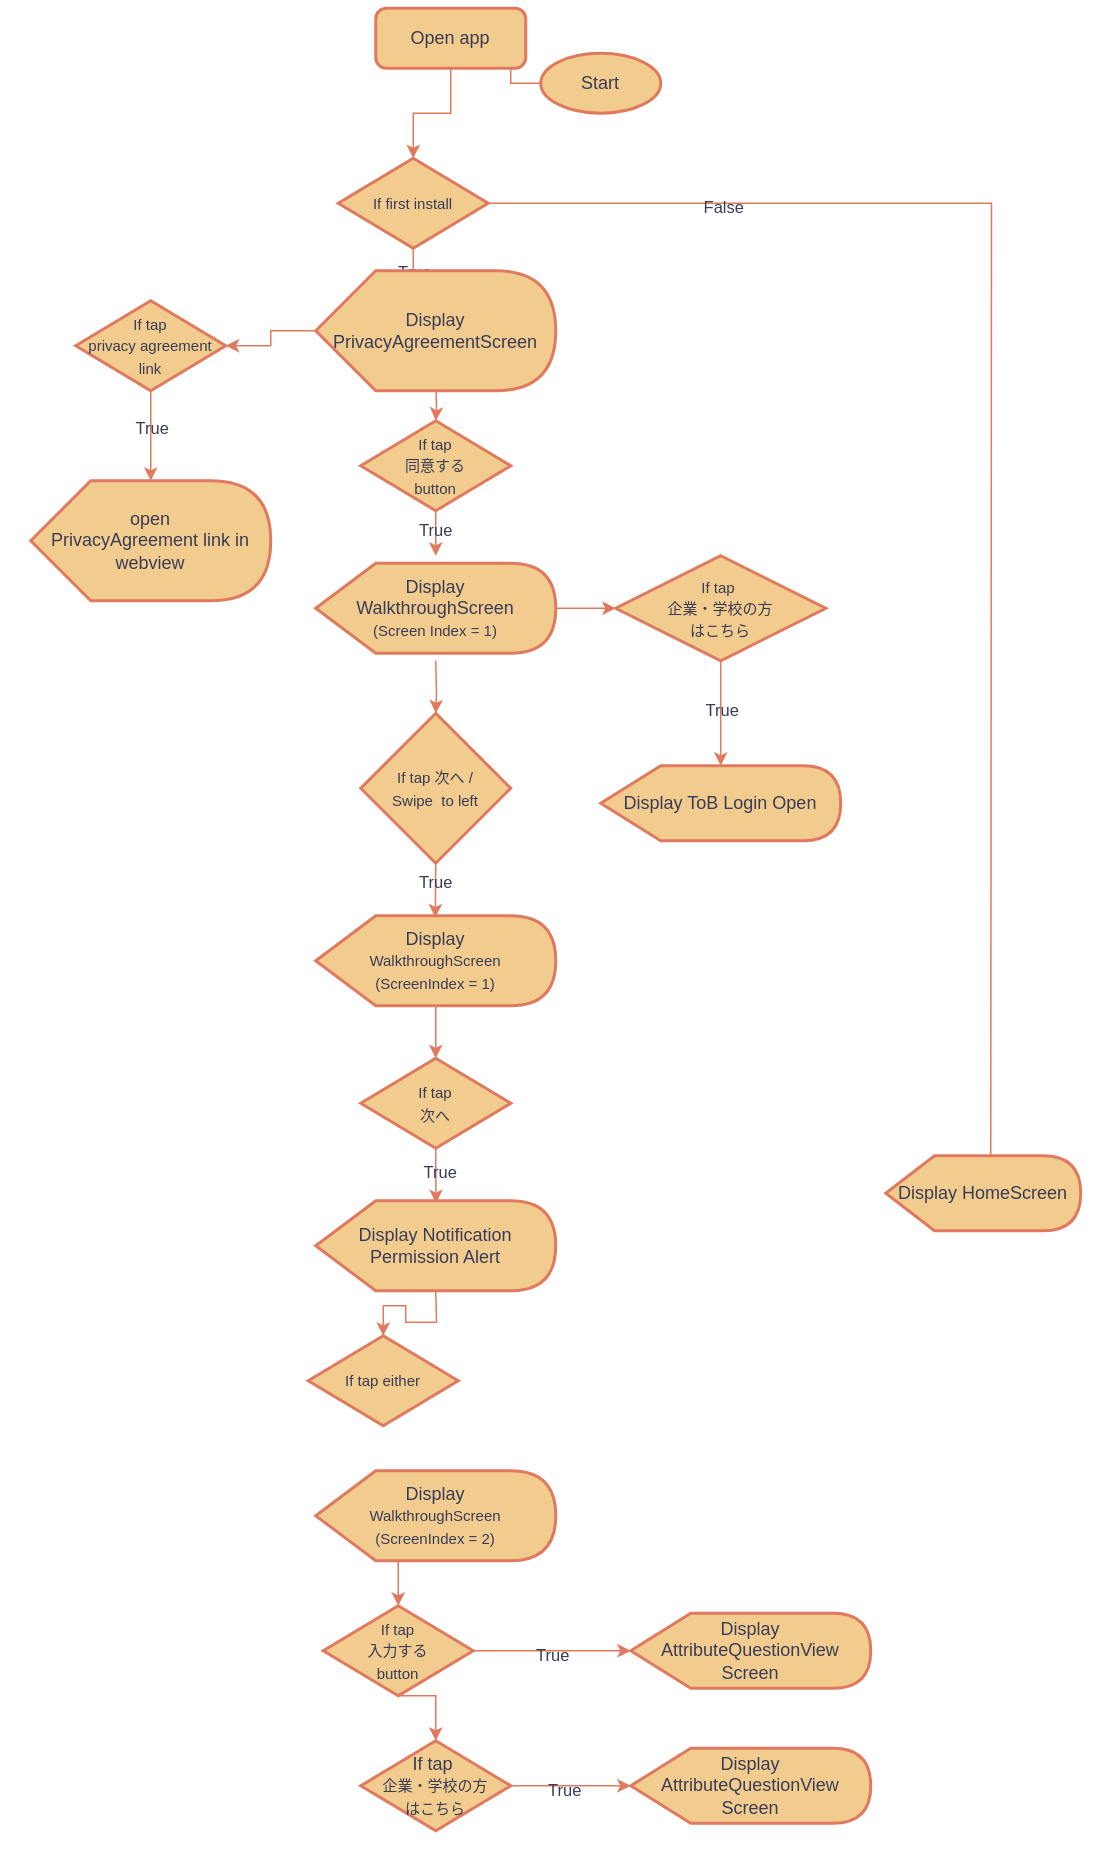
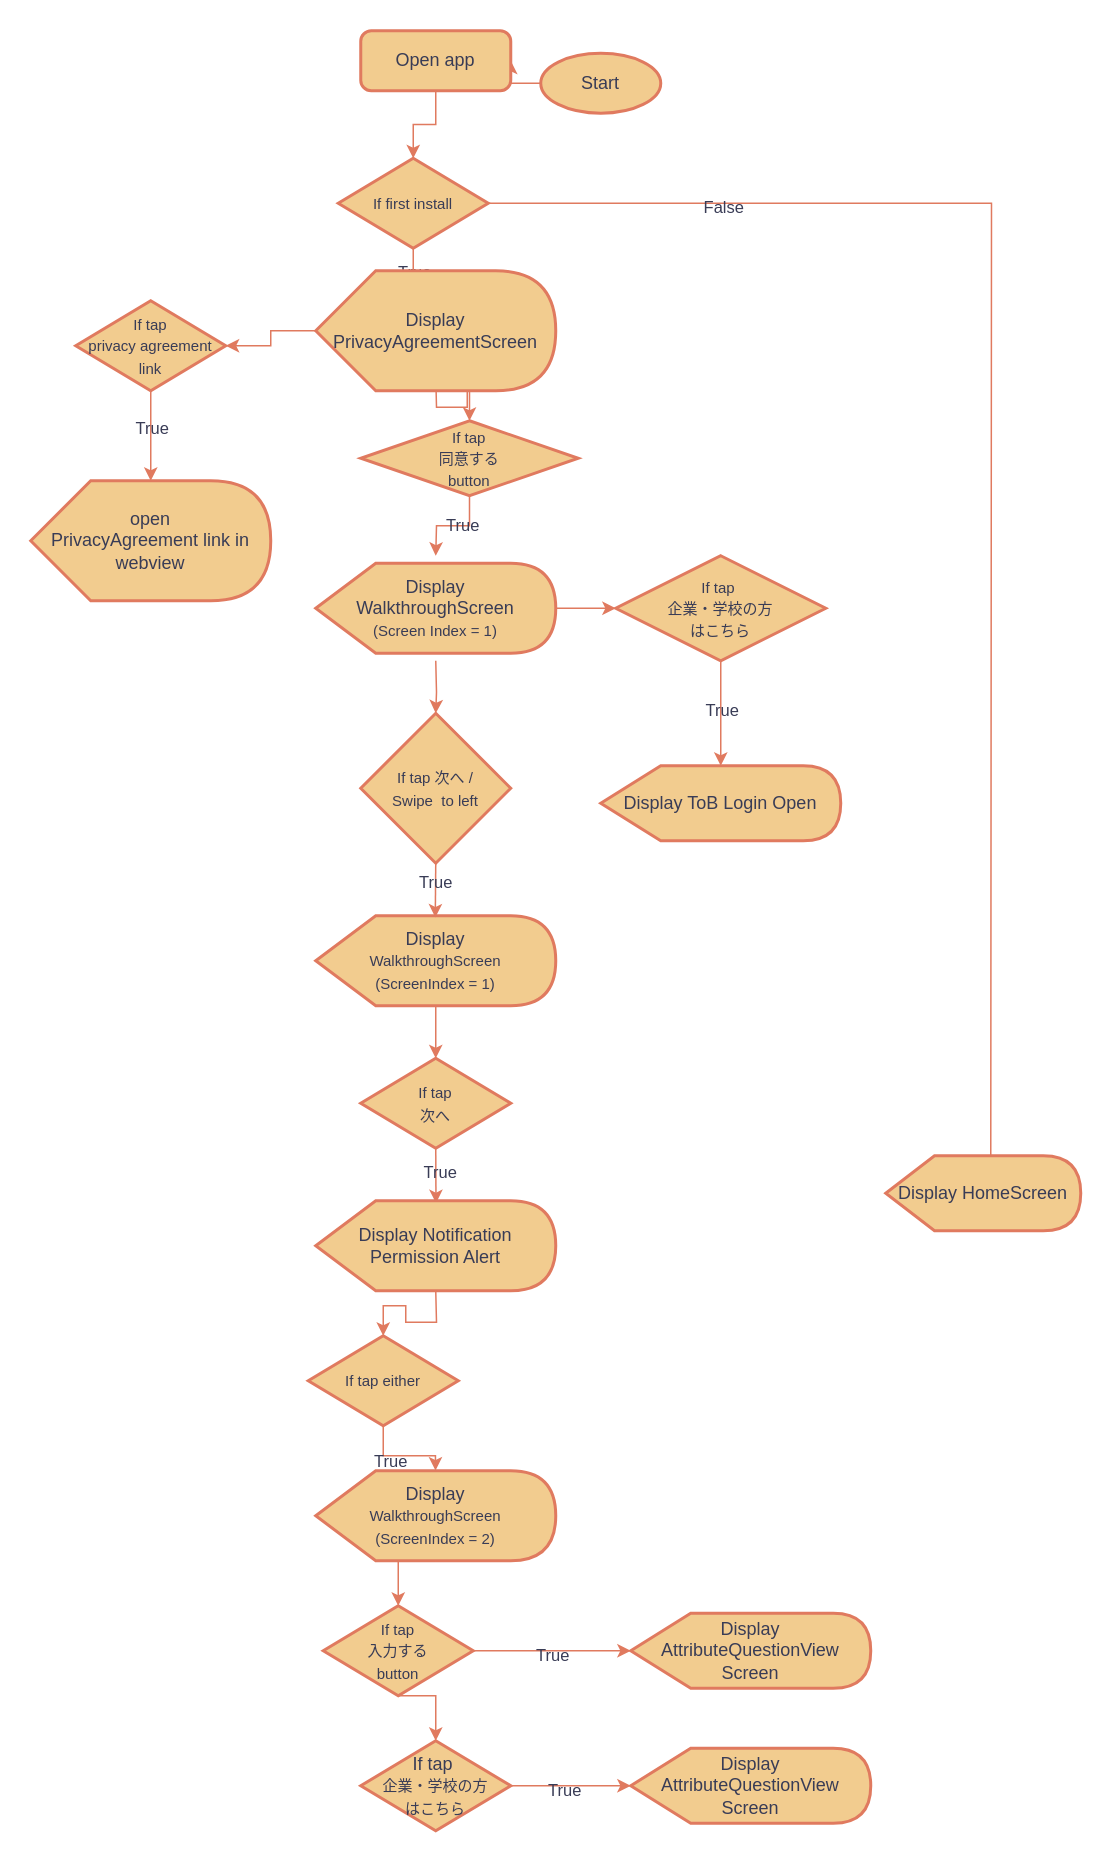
- <mxCell id="5" value="Open app" style="rounded=1;whiteSpace=wrap;html=1;absoluteArcSize=1;arcSize=14;strokeWidth=2;labelBackgroundColor=none;fillColor=#F2CC8F;strokeColor=#E07A5F;fontColor=#393C56;" vertex="1" parent="1"><mxGeometry x="250" y="5" width="100" height="40" as="geometry" /></mxCell>
+ <mxCell id="5" value="Open app" style="rounded=1;whiteSpace=wrap;html=1;absoluteArcSize=1;arcSize=14;strokeWidth=2;labelBackgroundColor=none;fillColor=#F2CC8F;strokeColor=#E07A5F;fontColor=#393C56;" vertex="1" parent="1"><mxGeometry x="240" y="20" width="100" height="40" as="geometry" /></mxCell>
- <mxCell id="23" value="&lt;font style=&quot;font-size: 10px;&quot;&gt;If tap &lt;br&gt;同意する&lt;br&gt;button&lt;/font&gt;" style="strokeWidth=2;html=1;shape=mxgraph.flowchart.decision;whiteSpace=wrap;labelBackgroundColor=none;fillColor=#F2CC8F;strokeColor=#E07A5F;fontColor=#393C56;" vertex="1" parent="1"><mxGeometry x="240" y="280" width="100" height="60" as="geometry" /></mxCell>
+ <mxCell id="23" value="&lt;font style=&quot;font-size: 10px;&quot;&gt;If tap &lt;br&gt;同意する&lt;br&gt;button&lt;/font&gt;" style="strokeWidth=2;html=1;shape=mxgraph.flowchart.decision;whiteSpace=wrap;labelBackgroundColor=none;fillColor=#F2CC8F;strokeColor=#E07A5F;fontColor=#393C56;" vertex="1" parent="1"><mxGeometry x="240" y="280" width="145" height="50" as="geometry" /></mxCell>
+ <mxCell id="44" style="edgeStyle=orthogonalEdgeStyle;rounded=0;orthogonalLoop=1;jettySize=auto;html=1;entryX=0.499;entryY=-0.002;entryDx=0;entryDy=0;entryPerimeter=0;labelBackgroundColor=none;strokeColor=#E07A5F;fontColor=default;" edge="1" parent="1" source="43" target="47"><mxGeometry relative="1" as="geometry"><mxPoint x="289.86" y="950" as="sourcePoint" /><mxPoint x="289.86" y="987" as="targetPoint" /></mxGeometry></mxCell>
+ <mxCell id="45" value="True" style="edgeLabel;html=1;align=center;verticalAlign=middle;resizable=0;points=[];labelBackgroundColor=none;fontColor=#393C56;" connectable="0" vertex="1" parent="44"><mxGeometry x="-0.26" relative="1" as="geometry"><mxPoint y="3" as="offset" /></mxGeometry></mxCell>
